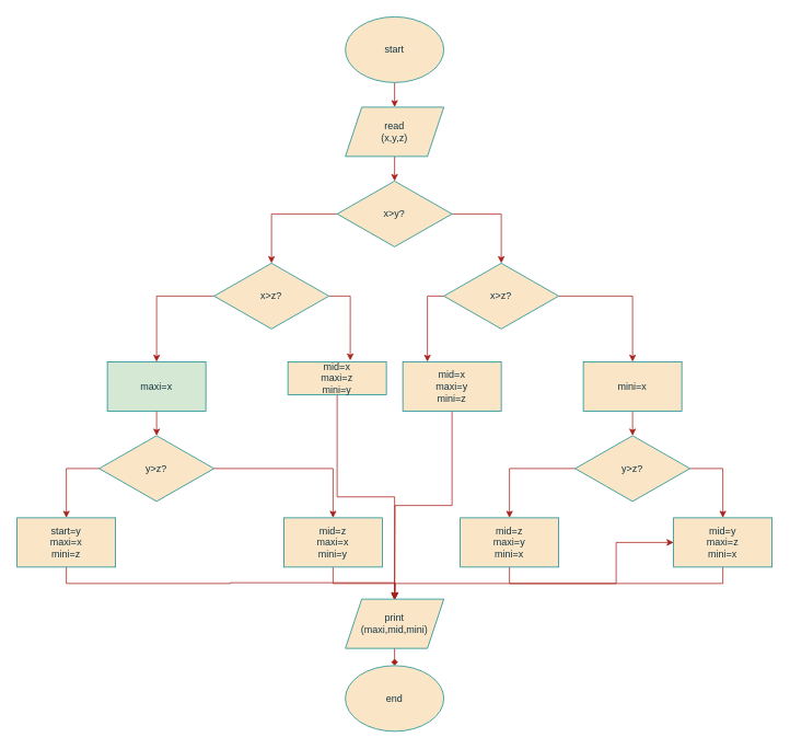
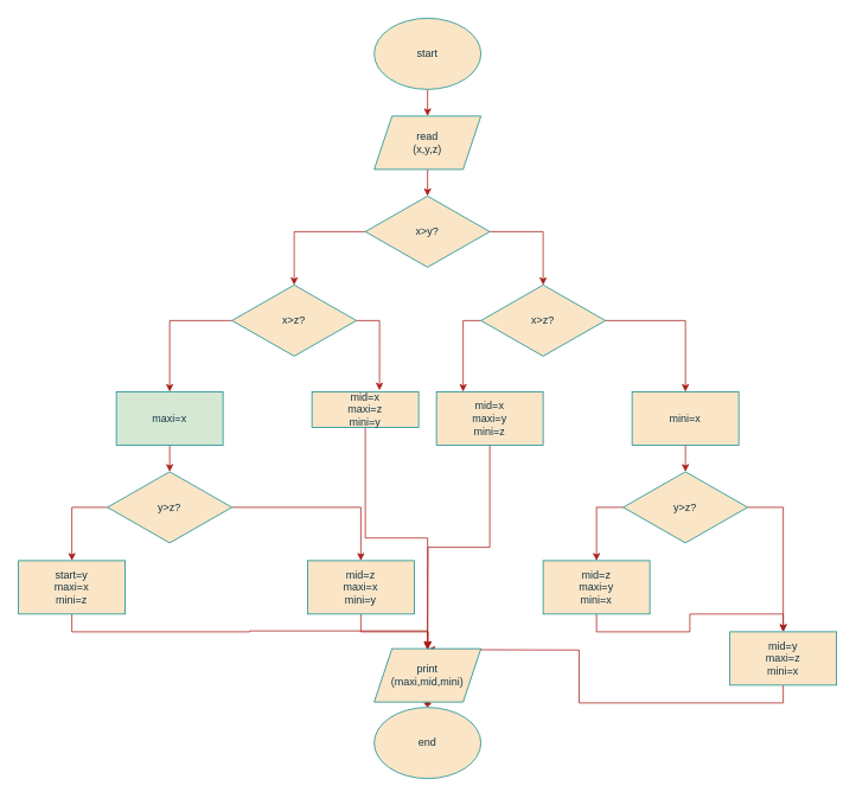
- <mxCell id="32" value="mid=z&lt;br&gt;maxi=y&lt;br&gt;mini=x" style="rounded=0;whiteSpace=wrap;html=1;labelBackgroundColor=none;fillColor=#FAE5C7;strokeColor=#0F8B8D;fontColor=#143642;" parent="1" vertex="1"><mxGeometry x="560" y="630" width="120" height="60" as="geometry" /></mxCell>
+ <mxCell id="32" value="mid=z&lt;br&gt;maxi=y&lt;br&gt;mini=x" style="rounded=0;whiteSpace=wrap;html=1;labelBackgroundColor=none;fillColor=#FAE5C7;strokeColor=#0F8B8D;fontColor=#143642;" parent="1" vertex="1"><mxGeometry x="610" y="630" width="120" height="60" as="geometry" /></mxCell>
- <mxCell id="24" value="mid=y&lt;br&gt;maxi=z&lt;br&gt;mini=x" style="rounded=0;whiteSpace=wrap;html=1;labelBackgroundColor=none;fillColor=#FAE5C7;strokeColor=#0F8B8D;fontColor=#143642;" parent="1" vertex="1"><mxGeometry x="820" y="630" width="120" height="60" as="geometry" /></mxCell>
+ <mxCell id="24" value="mid=y&lt;br&gt;maxi=z&lt;br&gt;mini=x" style="rounded=0;whiteSpace=wrap;html=1;labelBackgroundColor=none;fillColor=#FAE5C7;strokeColor=#0F8B8D;fontColor=#143642;" parent="1" vertex="1"><mxGeometry x="820" y="710" width="120" height="60" as="geometry" /></mxCell>
- <mxCell id="39" value="end" style="ellipse;whiteSpace=wrap;html=1;labelBackgroundColor=none;fillColor=#FAE5C7;strokeColor=#0F8B8D;fontColor=#143642;" parent="1" vertex="1"><mxGeometry x="420" y="810" width="120" height="80" as="geometry" /></mxCell>
+ <mxCell id="39" value="end" style="ellipse;whiteSpace=wrap;html=1;labelBackgroundColor=none;fillColor=#FAE5C7;strokeColor=#0F8B8D;fontColor=#143642;" parent="1" vertex="1"><mxGeometry x="420" y="795" width="120" height="80" as="geometry" /></mxCell>
